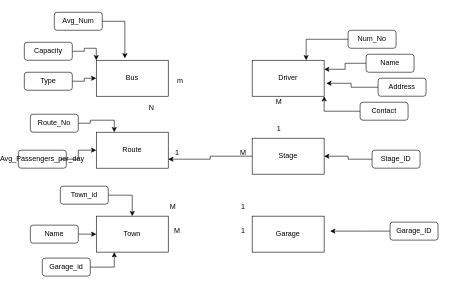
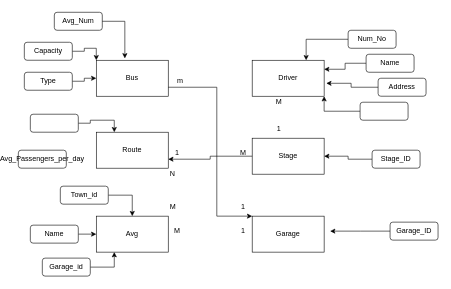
+ <mxCell id="8" style="edgeStyle=orthogonalEdgeStyle;rounded=0;orthogonalLoop=1;jettySize=auto;html=1;exitX=1;exitY=0.75;exitDx=0;exitDy=0;entryX=0;entryY=0;entryDx=0;entryDy=0;" edge="1" parent="1" source="9" target="23"><mxGeometry relative="1" as="geometry"><mxPoint x="350" y="350" as="targetPoint" /><Array as="points"><mxPoint x="351" y="145" /><mxPoint x="351" y="360" /></Array></mxGeometry></mxCell>
- <mxCell id="58" value="N" style="text;strokeColor=none;align=center;fillColor=none;html=1;verticalAlign=middle;whiteSpace=wrap;rounded=0;" vertex="1" parent="1"><mxGeometry x="220" y="170" width="45" height="20" as="geometry" /></mxCell>
+ <mxCell id="58" value="N" style="text;strokeColor=none;align=center;fillColor=none;html=1;verticalAlign=middle;whiteSpace=wrap;rounded=0;" vertex="1" parent="1"><mxGeometry x="255" y="280" width="45" height="20" as="geometry" /></mxCell>
- <mxCell id="49" value="Contact" style="text;strokeColor=none;align=center;fillColor=none;html=1;verticalAlign=middle;whiteSpace=wrap;rounded=0;" vertex="1" parent="1"><mxGeometry x="600" y="170" width="60" height="30" as="geometry" /></mxCell>
- <mxCell id="26" value="Route_No" style="text;strokeColor=none;align=center;fillColor=none;html=1;verticalAlign=middle;whiteSpace=wrap;rounded=0;" vertex="1" parent="1"><mxGeometry x="50" y="190" width="60" height="30" as="geometry" /></mxCell>
- <mxCell id="28" style="edgeStyle=orthogonalEdgeStyle;rounded=0;orthogonalLoop=1;jettySize=auto;html=1;entryX=0;entryY=0.5;entryDx=0;entryDy=0;" edge="1" parent="1" source="29" target="18"><mxGeometry relative="1" as="geometry" /></mxCell>
- <mxCell id="19" value="Town" style="text;strokeColor=none;align=center;fillColor=none;html=1;verticalAlign=middle;whiteSpace=wrap;rounded=0;" vertex="1" parent="1"><mxGeometry x="150" y="360" width="120" height="60" as="geometry" /></mxCell>
+ <mxCell id="19" value="Avg" style="text;strokeColor=none;align=center;fillColor=none;html=1;verticalAlign=middle;whiteSpace=wrap;rounded=0;" vertex="1" parent="1"><mxGeometry x="150" y="360" width="120" height="60" as="geometry" /></mxCell>
